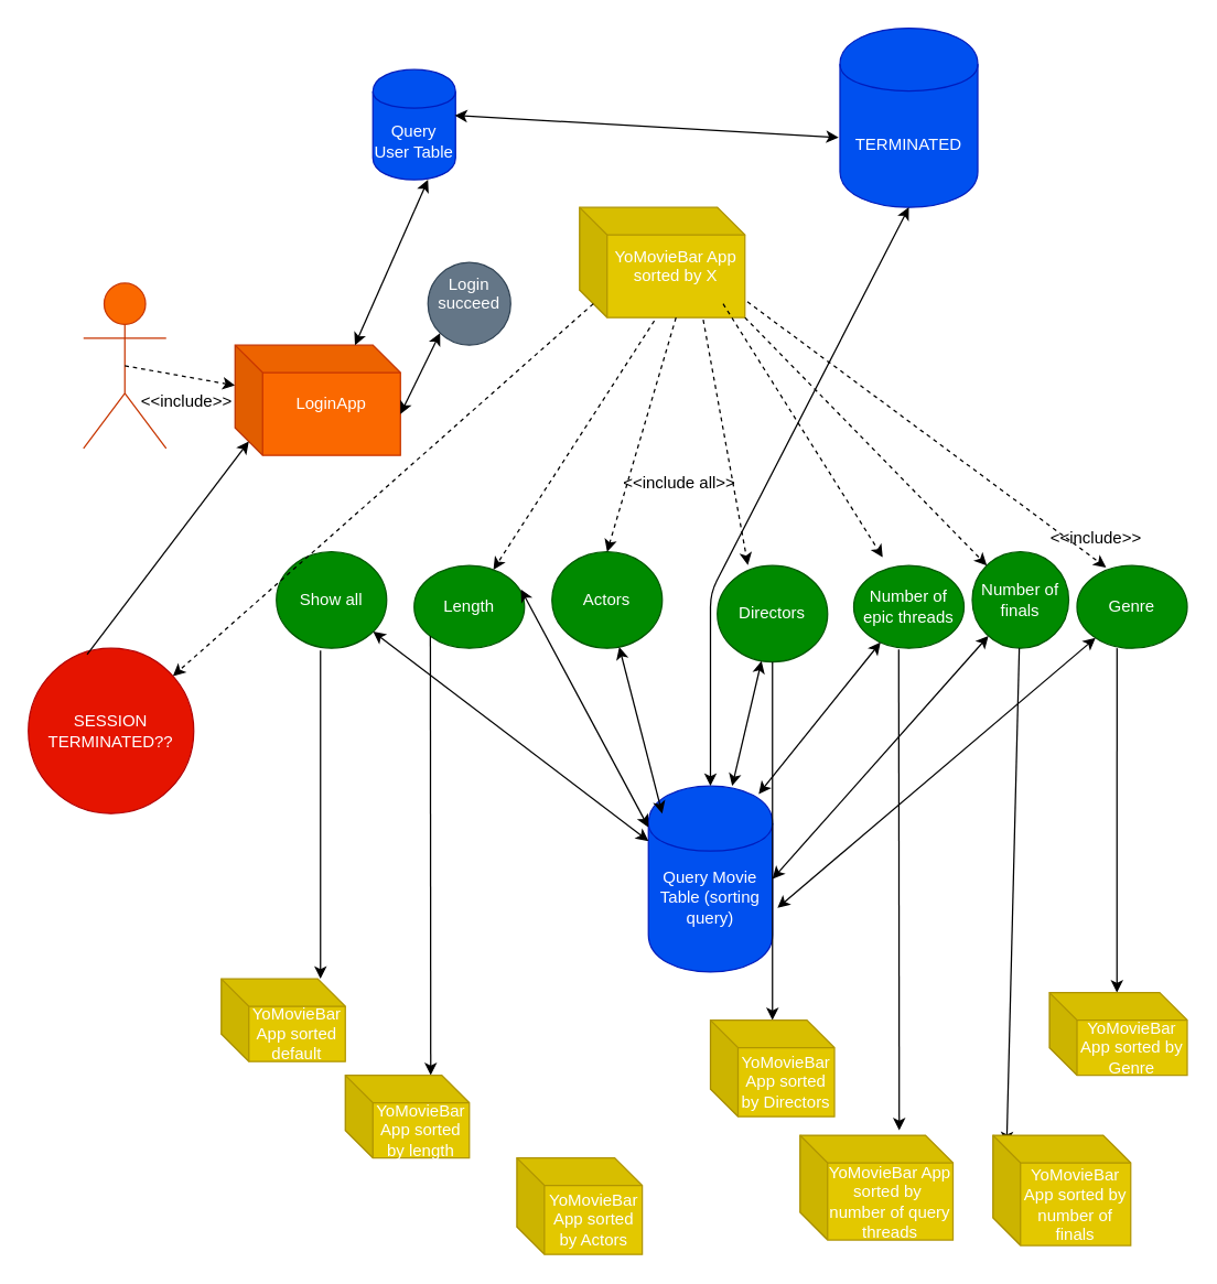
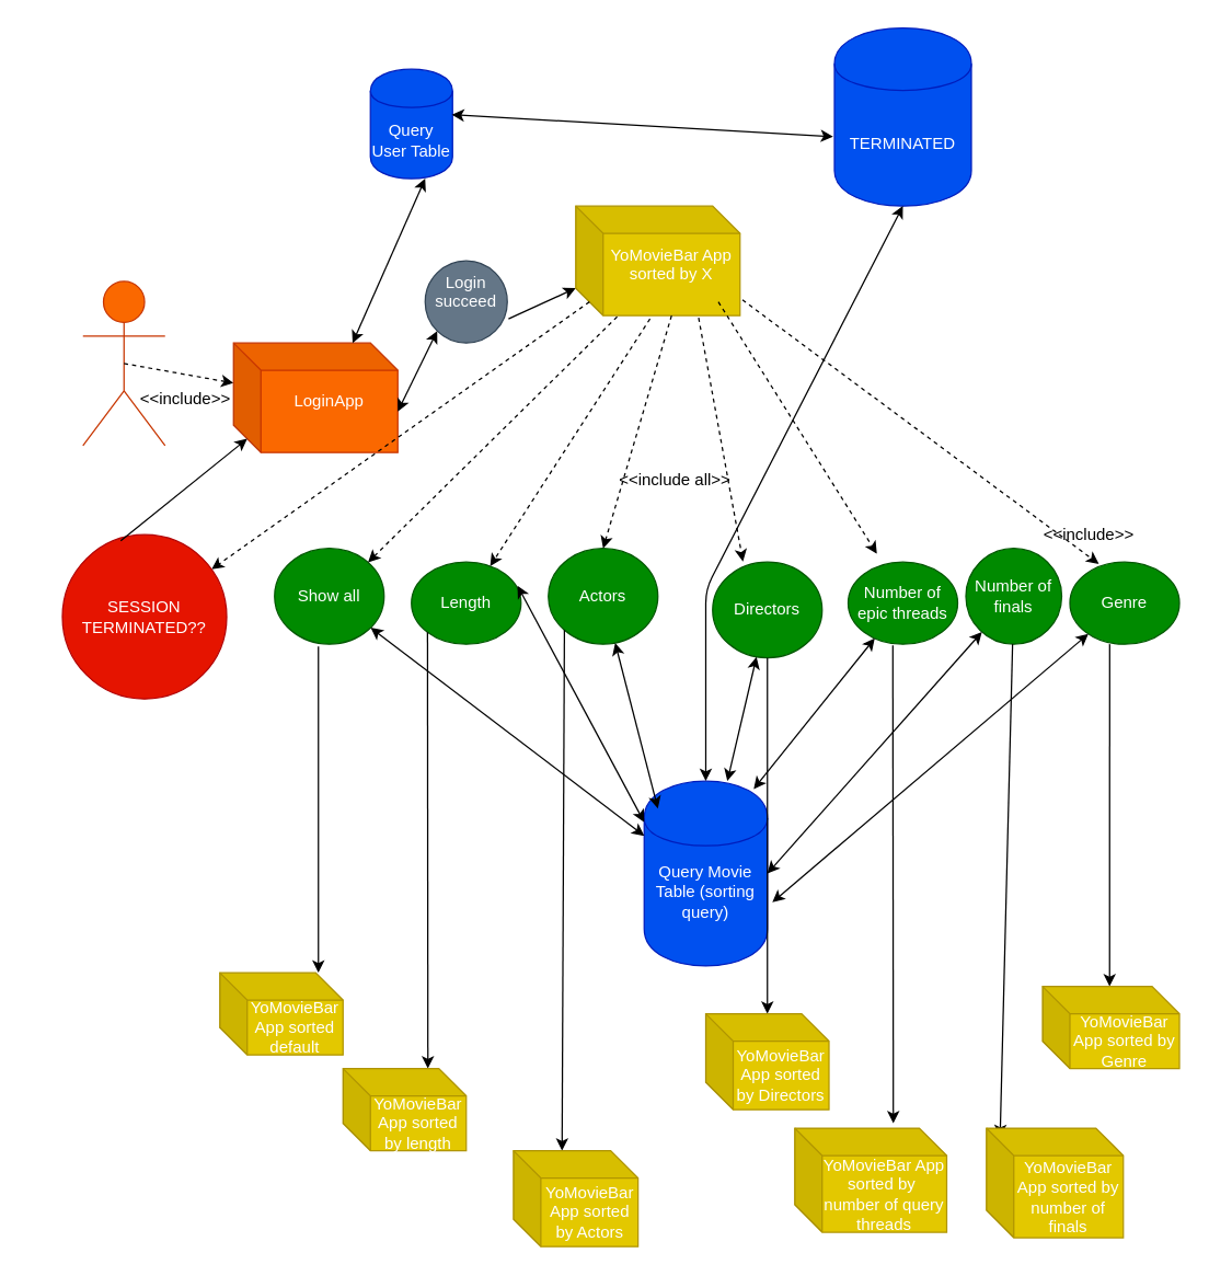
+ <mxCell id="8" value="" style="endArrow=classic;html=1;entryX=0;entryY=0;entryDx=0;entryDy=60;entryPerimeter=0;exitX=1.015;exitY=0.706;exitDx=0;exitDy=0;exitPerimeter=0;" edge="1" parent="1" source="6" target="13"><mxGeometry width="50" height="50" relative="1" as="geometry"><mxPoint x="390" y="250" as="sourcePoint" /><mxPoint x="420" y="220" as="targetPoint" /></mxGeometry></mxCell>
+ <mxCell id="22" value="" style="endArrow=classic;html=1;exitX=0.252;exitY=1.011;exitDx=0;exitDy=0;exitPerimeter=0;entryX=1;entryY=0;entryDx=0;entryDy=0;dashed=1;" edge="1" parent="1" source="13" target="20"><mxGeometry width="50" height="50" relative="1" as="geometry"><mxPoint x="435" y="320" as="sourcePoint" /><mxPoint x="465" y="290" as="targetPoint" /></mxGeometry></mxCell>
- <mxCell id="27" value="" style="endArrow=classic;html=1;exitX=1;exitY=1;exitDx=0;exitDy=0;exitPerimeter=0;dashed=1;" edge="1" parent="1" source="13" target="18"><mxGeometry width="50" height="50" relative="1" as="geometry"><mxPoint x="630" y="305" as="sourcePoint" /><mxPoint x="680" y="255" as="targetPoint" /></mxGeometry></mxCell>
- <mxCell id="33" value="SESSION TERMINATED??" style="ellipse;whiteSpace=wrap;html=1;aspect=fixed;fillColor=#e51400;strokeColor=#B20000;fontColor=#ffffff;" vertex="1" parent="1"><mxGeometry x="20" y="470" width="120" height="120" as="geometry" /></mxCell>
+ <mxCell id="33" value="SESSION TERMINATED??" style="ellipse;whiteSpace=wrap;html=1;aspect=fixed;fillColor=#e51400;strokeColor=#B20000;fontColor=#ffffff;" vertex="1" parent="1"><mxGeometry x="45" y="390" width="120" height="120" as="geometry" /></mxCell>
+ <mxCell id="44" value="" style="endArrow=classic;html=1;exitX=0;exitY=1;exitDx=0;exitDy=0;entryX=0;entryY=0;entryDx=35.5;entryDy=0;entryPerimeter=0;" edge="1" parent="1" source="15" target="54"><mxGeometry width="50" height="50" relative="1" as="geometry"><mxPoint x="20" y="940" as="sourcePoint" /><mxPoint x="412" y="880" as="targetPoint" /></mxGeometry></mxCell>
